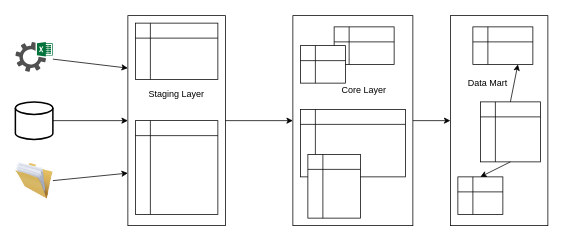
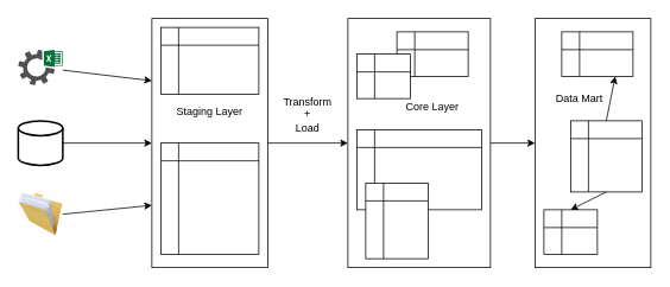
+ <mxCell id="27" value="Transform&lt;br&gt;+&lt;br&gt;Load" style="text;html=1;strokeColor=none;fillColor=none;align=center;verticalAlign=middle;whiteSpace=wrap;rounded=0;" vertex="1" parent="1"><mxGeometry x="310" y="105" width="70" height="45" as="geometry" /></mxCell>
